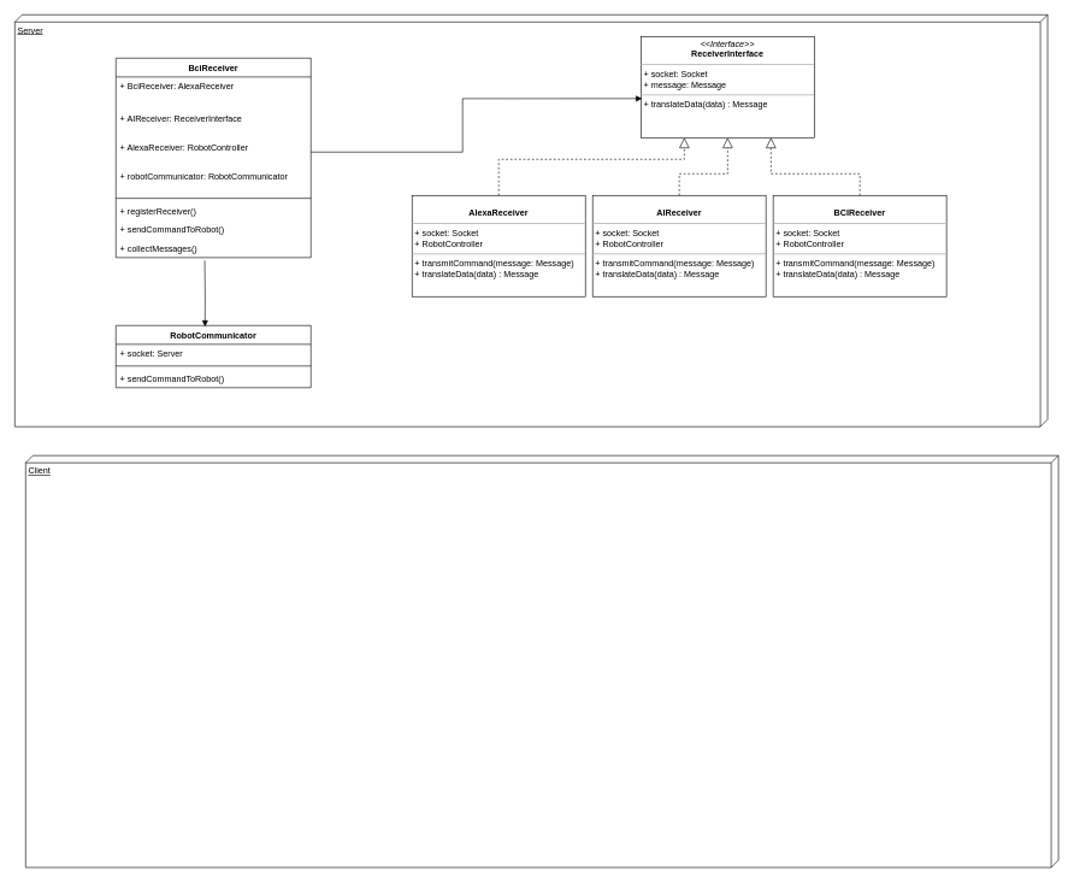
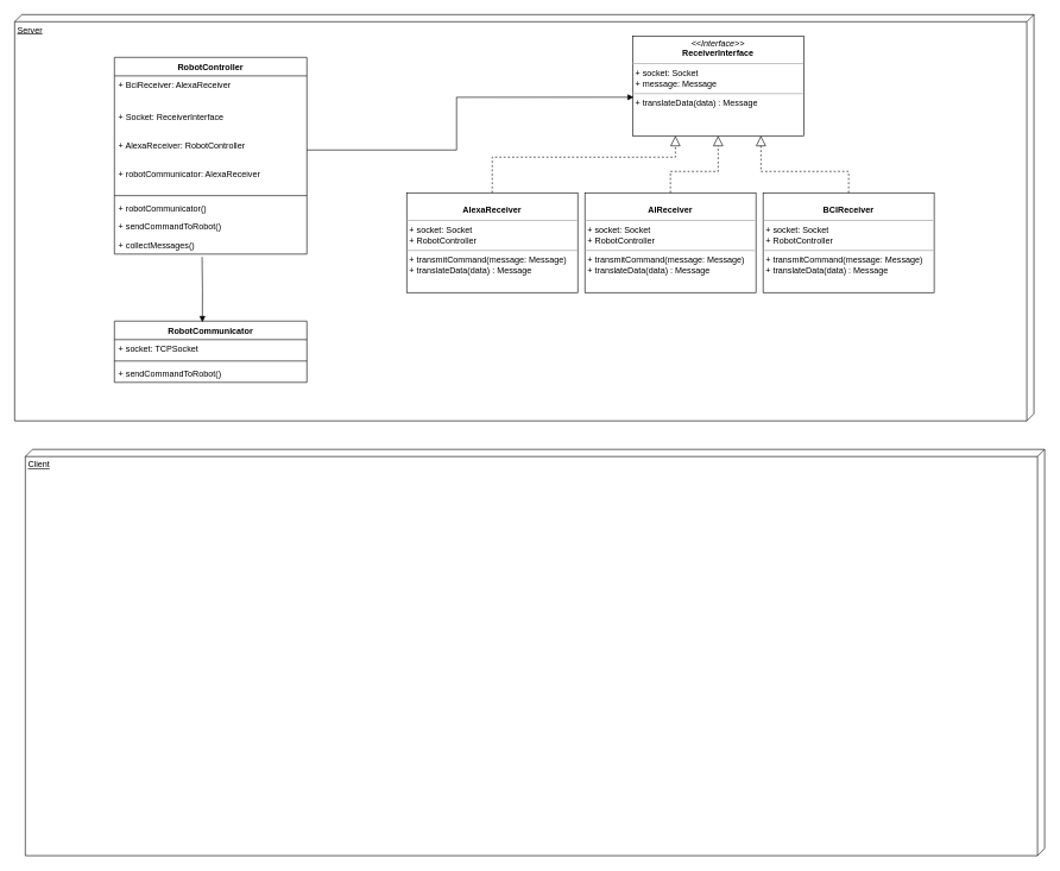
- <mxCell id="6" value="BciReceiver" style="swimlane;fontStyle=1;align=center;verticalAlign=top;childLayout=stackLayout;horizontal=1;startSize=26;horizontalStack=0;resizeParent=1;resizeParentMax=0;resizeLast=0;collapsible=1;marginBottom=0;" parent="1" vertex="1"><mxGeometry x="160" y="80" width="270" height="276" as="geometry" /></mxCell>
+ <mxCell id="6" value="RobotController" style="swimlane;fontStyle=1;align=center;verticalAlign=top;childLayout=stackLayout;horizontal=1;startSize=26;horizontalStack=0;resizeParent=1;resizeParentMax=0;resizeLast=0;collapsible=1;marginBottom=0;" parent="1" vertex="1"><mxGeometry x="160" y="80" width="270" height="276" as="geometry" /></mxCell>
- <mxCell id="8" value="+ AIReceiver: ReceiverInterface" style="text;strokeColor=none;fillColor=none;align=left;verticalAlign=top;spacingLeft=4;spacingRight=4;overflow=hidden;rotatable=0;points=[[0,0.5],[1,0.5]];portConstraint=eastwest;" parent="6" vertex="1"><mxGeometry y="70" width="270" height="40" as="geometry" /></mxCell>
+ <mxCell id="8" value="+ Socket: ReceiverInterface" style="text;strokeColor=none;fillColor=none;align=left;verticalAlign=top;spacingLeft=4;spacingRight=4;overflow=hidden;rotatable=0;points=[[0,0.5],[1,0.5]];portConstraint=eastwest;" parent="6" vertex="1"><mxGeometry y="70" width="270" height="40" as="geometry" /></mxCell>
- <mxCell id="10" value="+ robotCommunicator: RobotCommunicator" style="text;strokeColor=none;fillColor=none;align=left;verticalAlign=top;spacingLeft=4;spacingRight=4;overflow=hidden;rotatable=0;points=[[0,0.5],[1,0.5]];portConstraint=eastwest;" parent="6" vertex="1"><mxGeometry y="150" width="270" height="40" as="geometry" /></mxCell>
+ <mxCell id="10" value="+ robotCommunicator: AlexaReceiver" style="text;strokeColor=none;fillColor=none;align=left;verticalAlign=top;spacingLeft=4;spacingRight=4;overflow=hidden;rotatable=0;points=[[0,0.5],[1,0.5]];portConstraint=eastwest;" parent="6" vertex="1"><mxGeometry y="150" width="270" height="40" as="geometry" /></mxCell>
- <mxCell id="12" value="+ registerReceiver()" style="text;strokeColor=none;fillColor=none;align=left;verticalAlign=top;spacingLeft=4;spacingRight=4;overflow=hidden;rotatable=0;points=[[0,0.5],[1,0.5]];portConstraint=eastwest;" parent="6" vertex="1"><mxGeometry y="198" width="270" height="26" as="geometry" /></mxCell>
+ <mxCell id="12" value="+ robotCommunicator()" style="text;strokeColor=none;fillColor=none;align=left;verticalAlign=top;spacingLeft=4;spacingRight=4;overflow=hidden;rotatable=0;points=[[0,0.5],[1,0.5]];portConstraint=eastwest;" parent="6" vertex="1"><mxGeometry y="198" width="270" height="26" as="geometry" /></mxCell>
- <mxCell id="21" value="+ socket: Server" style="text;strokeColor=none;fillColor=none;align=left;verticalAlign=top;spacingLeft=4;spacingRight=4;overflow=hidden;rotatable=0;points=[[0,0.5],[1,0.5]];portConstraint=eastwest;" parent="20" vertex="1"><mxGeometry y="26" width="270" height="26" as="geometry" /></mxCell>
+ <mxCell id="21" value="+ socket: TCPSocket" style="text;strokeColor=none;fillColor=none;align=left;verticalAlign=top;spacingLeft=4;spacingRight=4;overflow=hidden;rotatable=0;points=[[0,0.5],[1,0.5]];portConstraint=eastwest;" parent="20" vertex="1"><mxGeometry y="26" width="270" height="26" as="geometry" /></mxCell>
